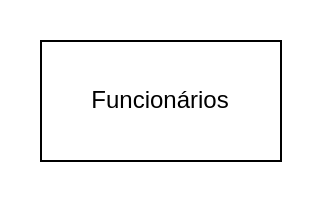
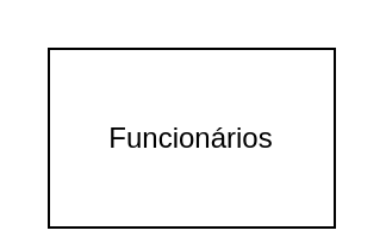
- <mxCell id="2" value="Funcionários" style="rounded=0;whiteSpace=wrap;html=1;" vertex="1" parent="1"><mxGeometry x="20" y="20" width="120" height="60" as="geometry" /></mxCell>
+ <mxCell id="2" value="Funcionários" style="rounded=0;whiteSpace=wrap;html=1;" vertex="1" parent="1"><mxGeometry x="20" y="20" width="120" height="75" as="geometry" /></mxCell>
